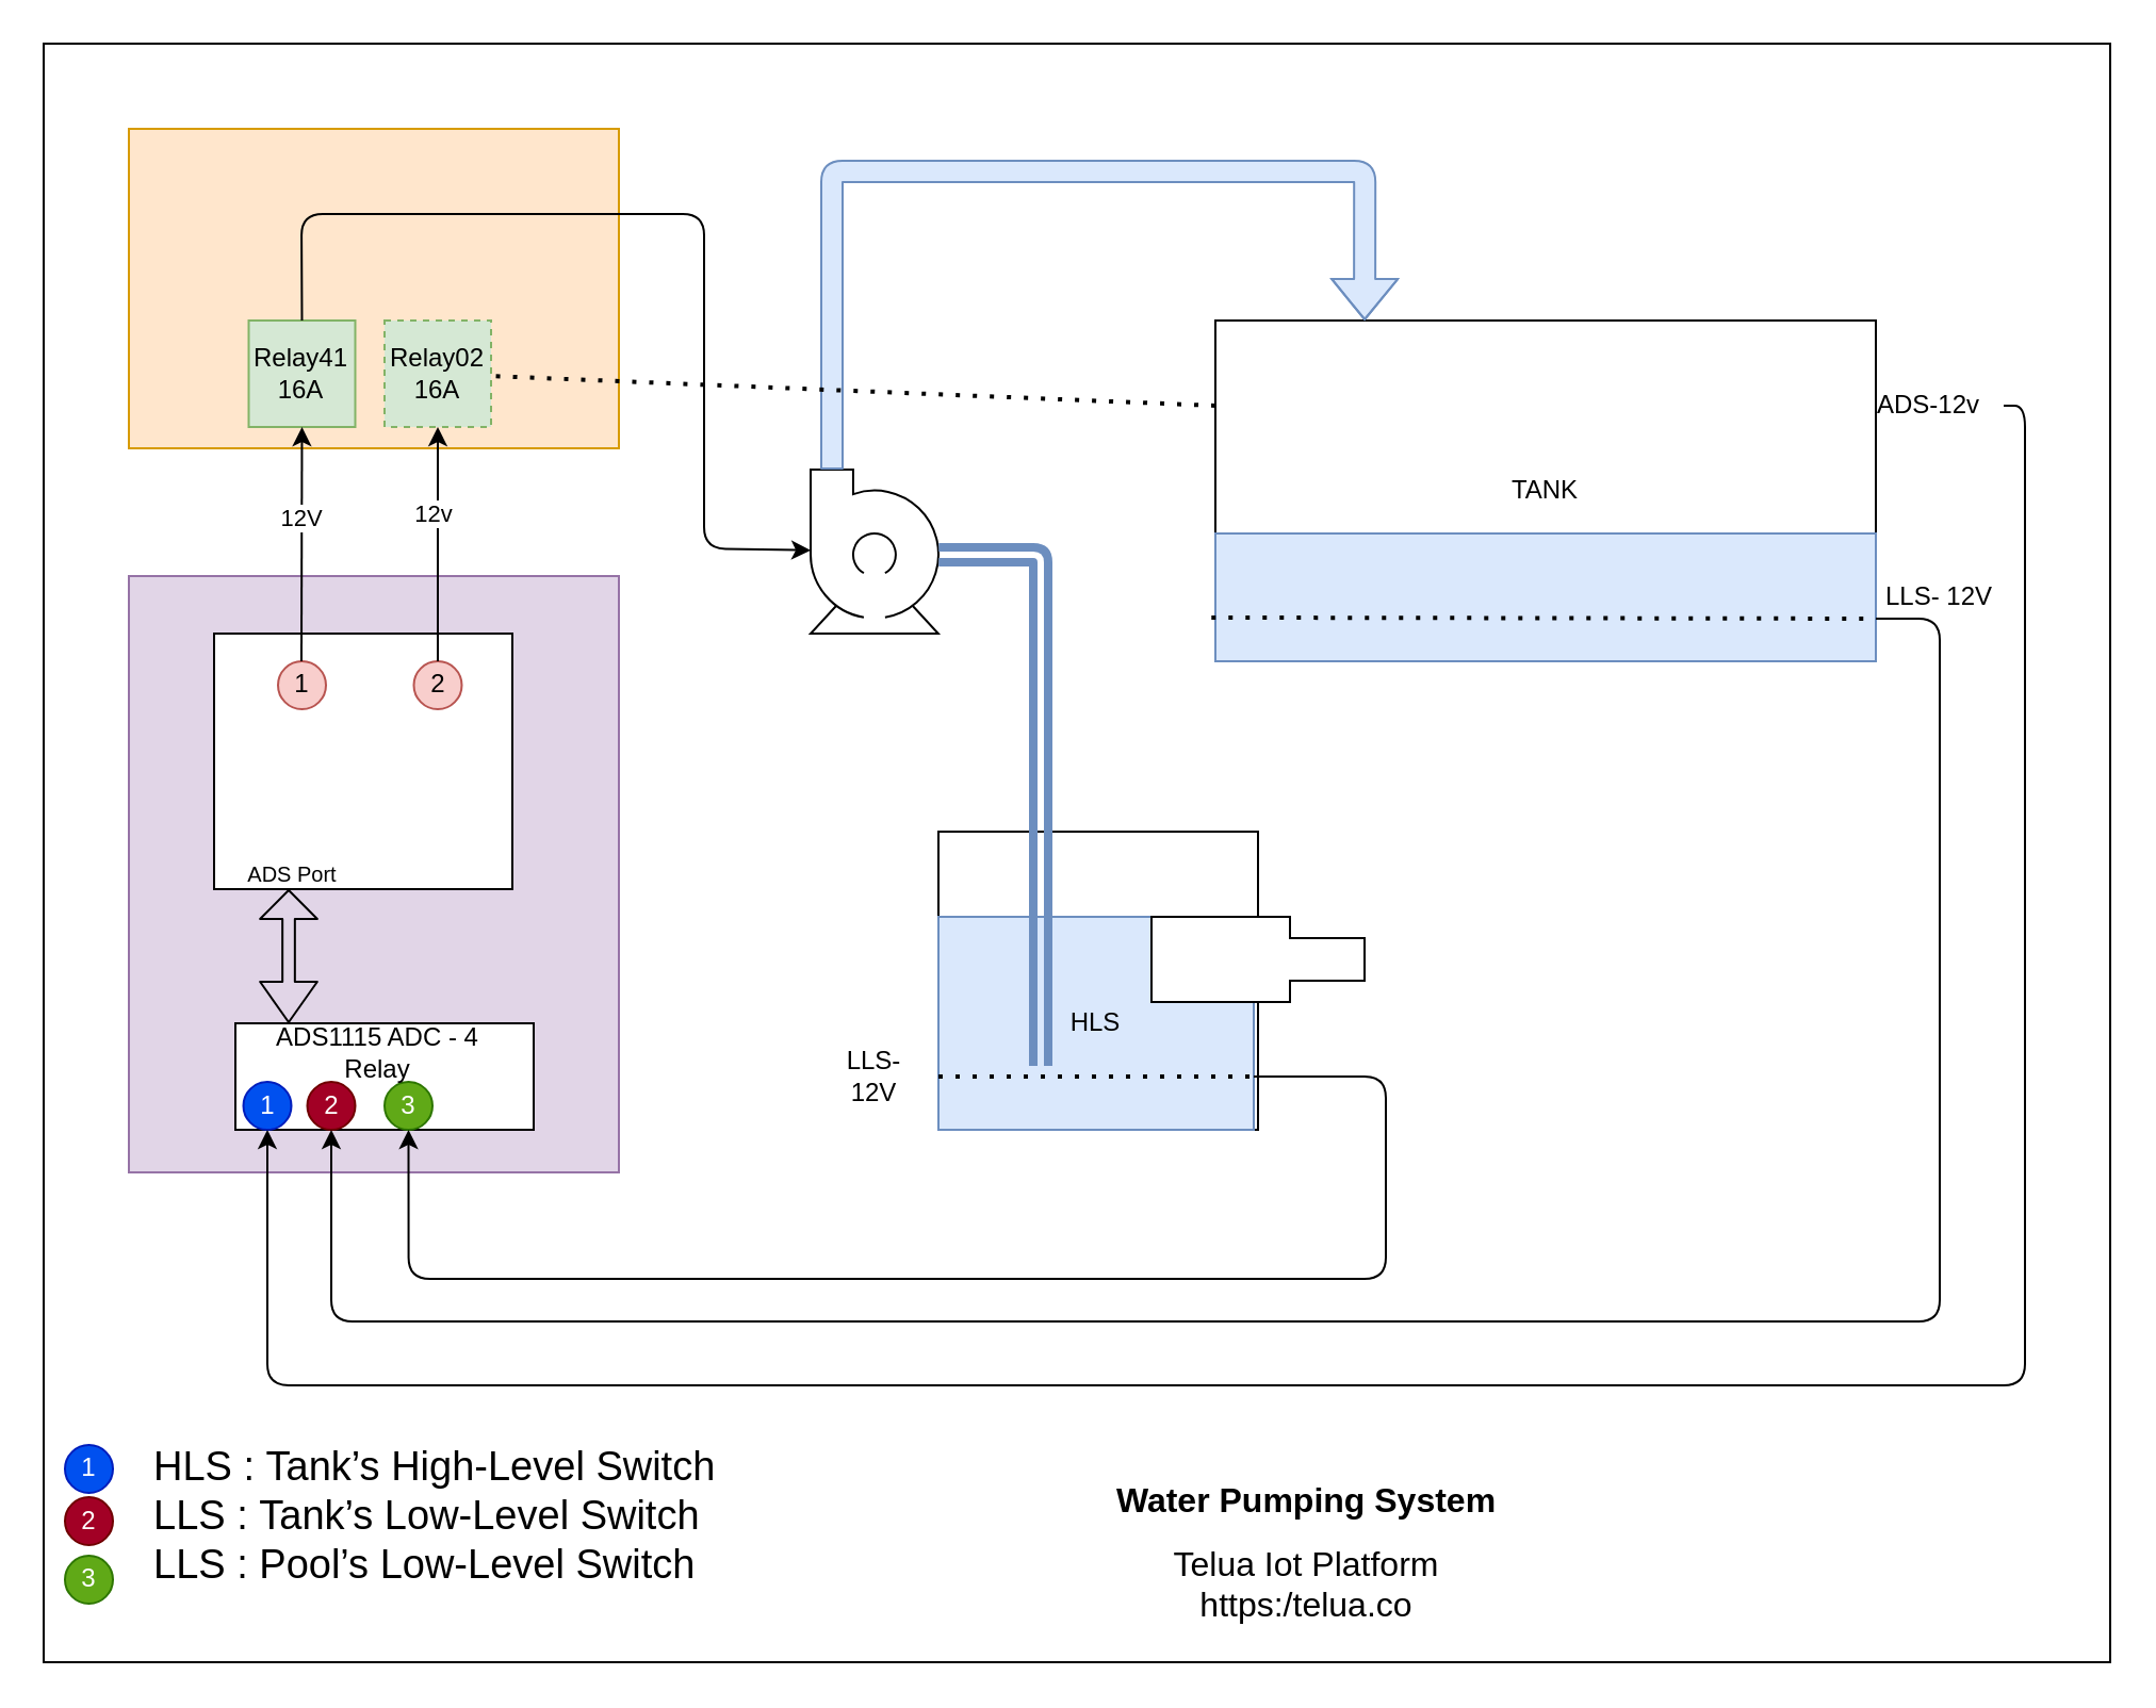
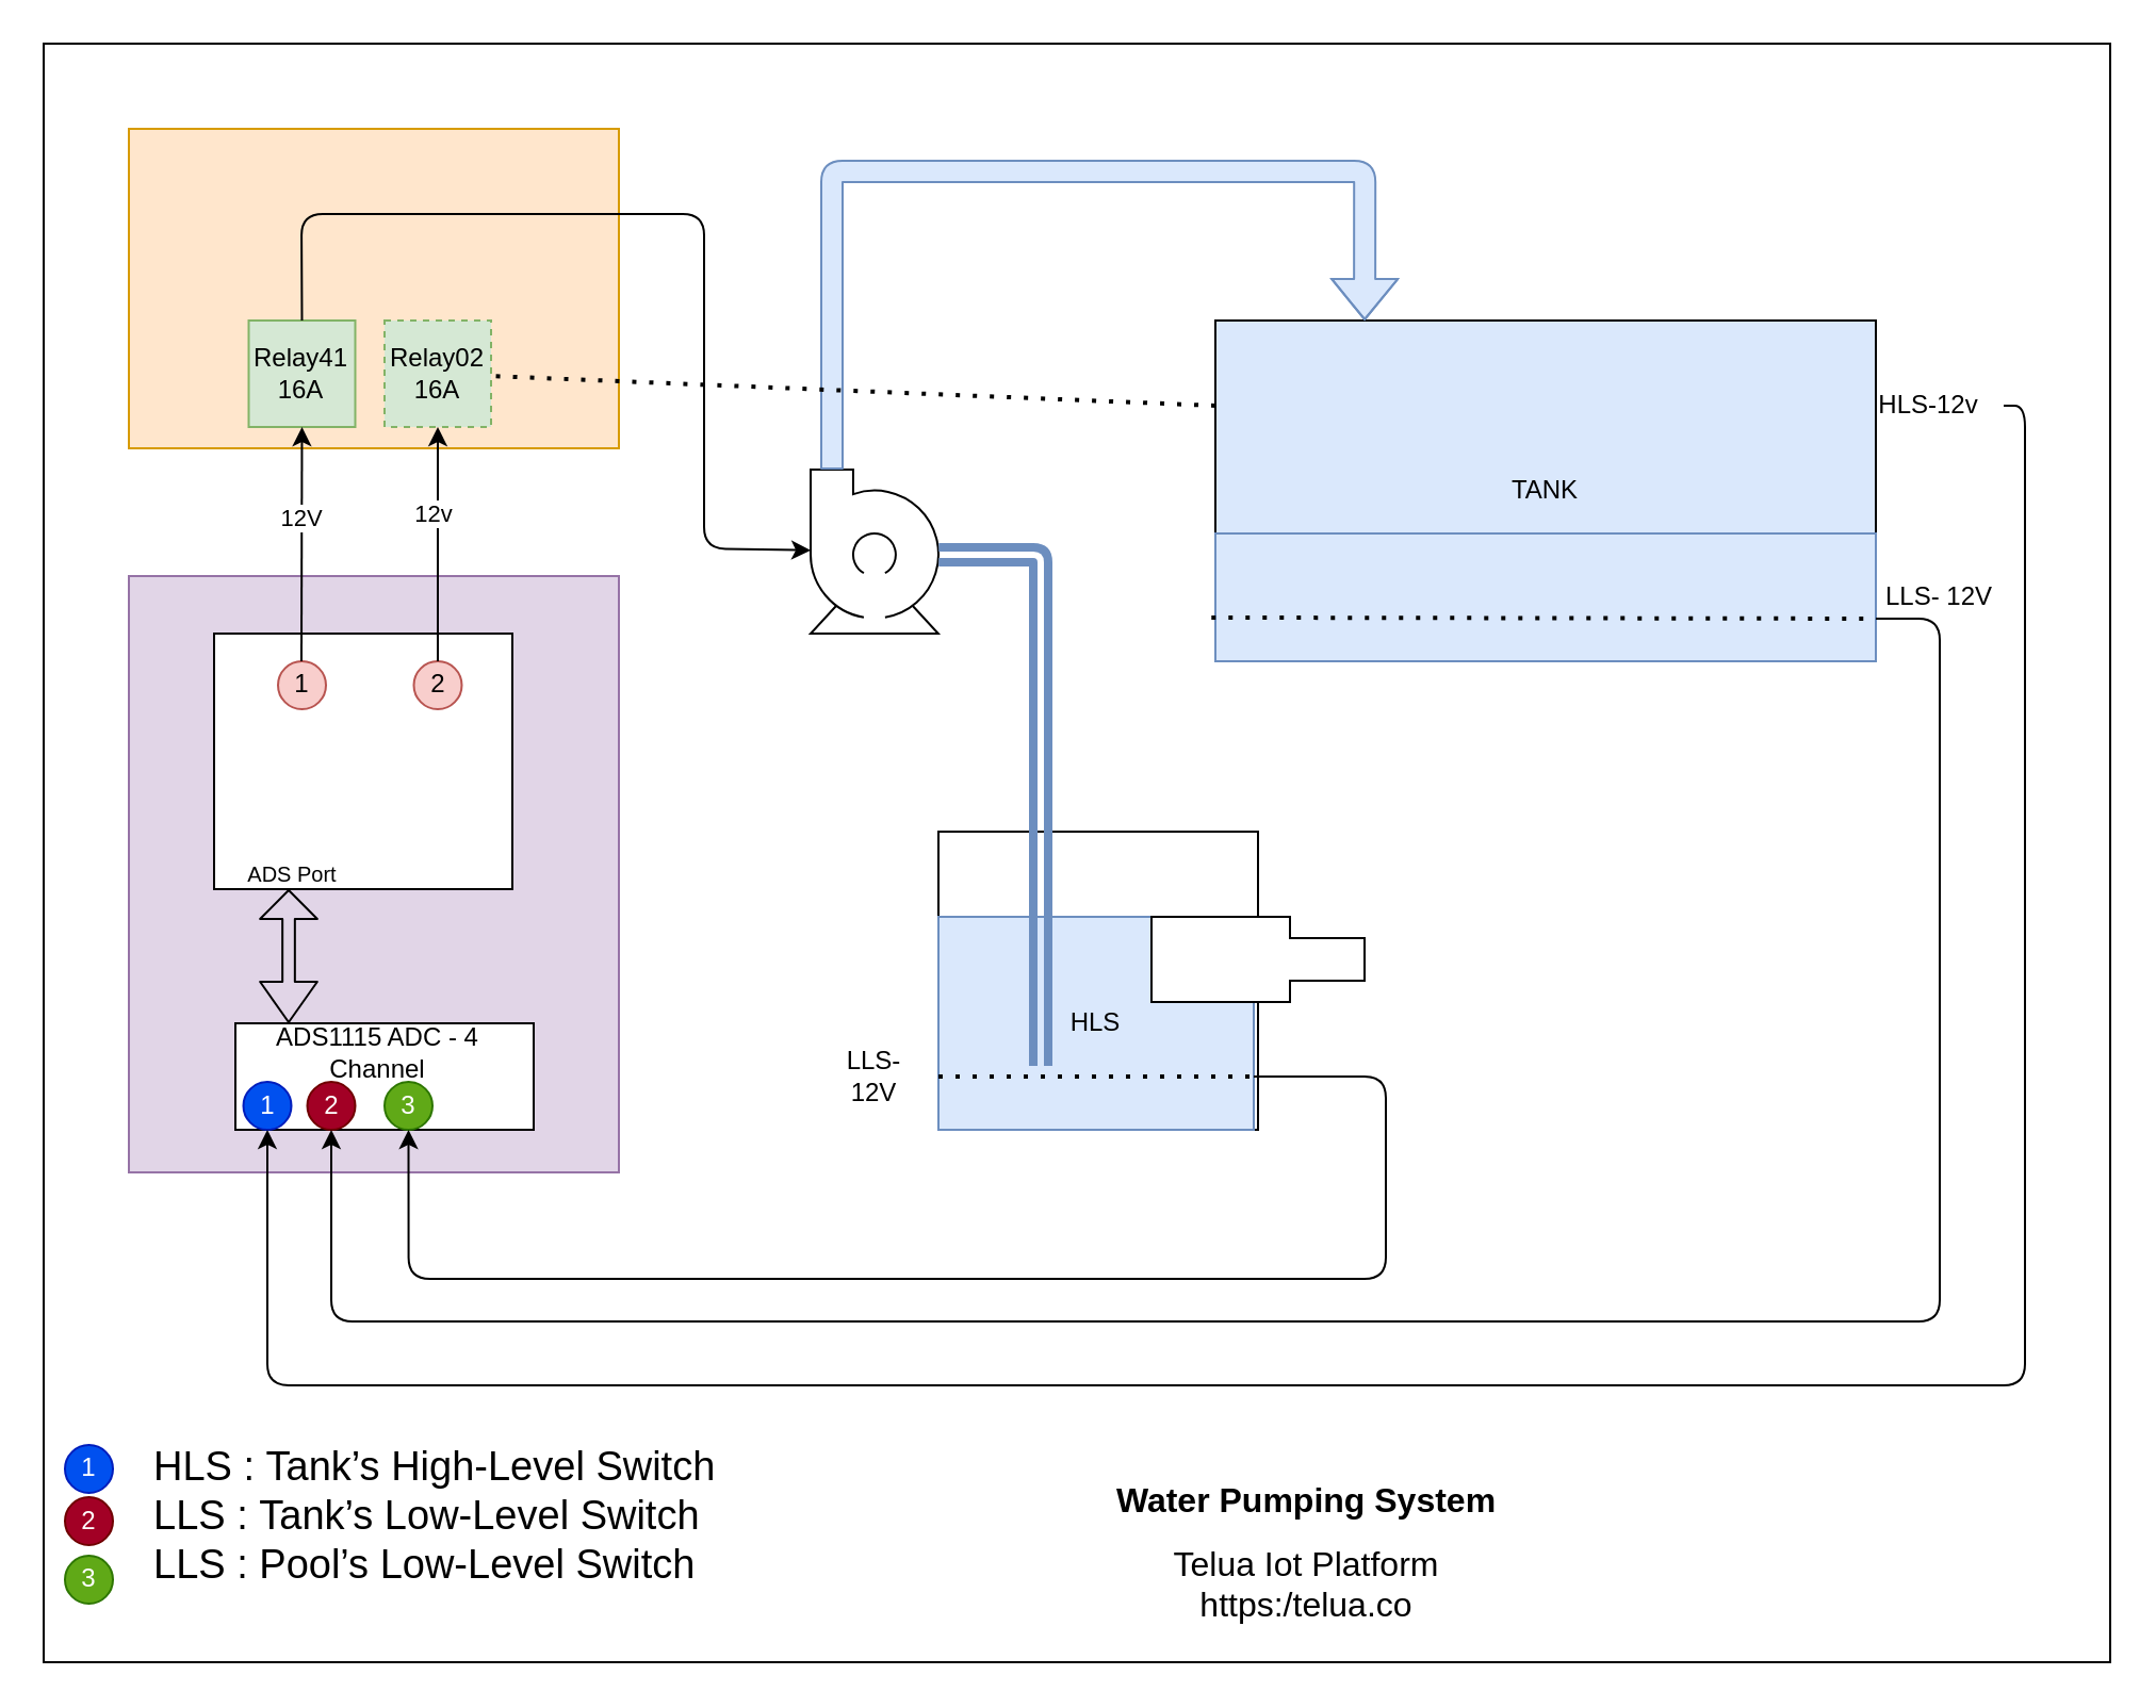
- <mxCell id="26" value="ADS-12v" style="text;html=1;strokeColor=none;fillColor=none;align=center;verticalAlign=middle;whiteSpace=wrap;rounded=0;" vertex="1" parent="1"><mxGeometry x="870" y="180" width="70" height="20" as="geometry" /></mxCell>
+ <mxCell id="26" value="HLS-12v" style="text;html=1;strokeColor=none;fillColor=none;align=center;verticalAlign=middle;whiteSpace=wrap;rounded=0;" vertex="1" parent="1"><mxGeometry x="870" y="180" width="70" height="20" as="geometry" /></mxCell>
- <mxCell id="3" value="TANK" style="rounded=0;whiteSpace=wrap;html=1;" vertex="1" parent="1"><mxGeometry x="570" y="150" width="310" height="160" as="geometry" /></mxCell>
+ <mxCell id="3" value="TANK" style="rounded=0;whiteSpace=wrap;html=1;fillColor=#dae8fc;" vertex="1" parent="1"><mxGeometry x="570" y="150" width="310" height="160" as="geometry" /></mxCell>
- <mxCell id="42" value="ADS1115 ADC - 4 Relay" style="text;html=1;strokeColor=none;fillColor=none;align=center;verticalAlign=middle;whiteSpace=wrap;rounded=0;" vertex="1" parent="1"><mxGeometry x="113.75" y="484" width="126" height="20" as="geometry" /></mxCell>
+ <mxCell id="42" value="ADS1115 ADC - 4 Channel" style="text;html=1;strokeColor=none;fillColor=none;align=center;verticalAlign=middle;whiteSpace=wrap;rounded=0;" vertex="1" parent="1"><mxGeometry x="113.75" y="484" width="126" height="20" as="geometry" /></mxCell>
